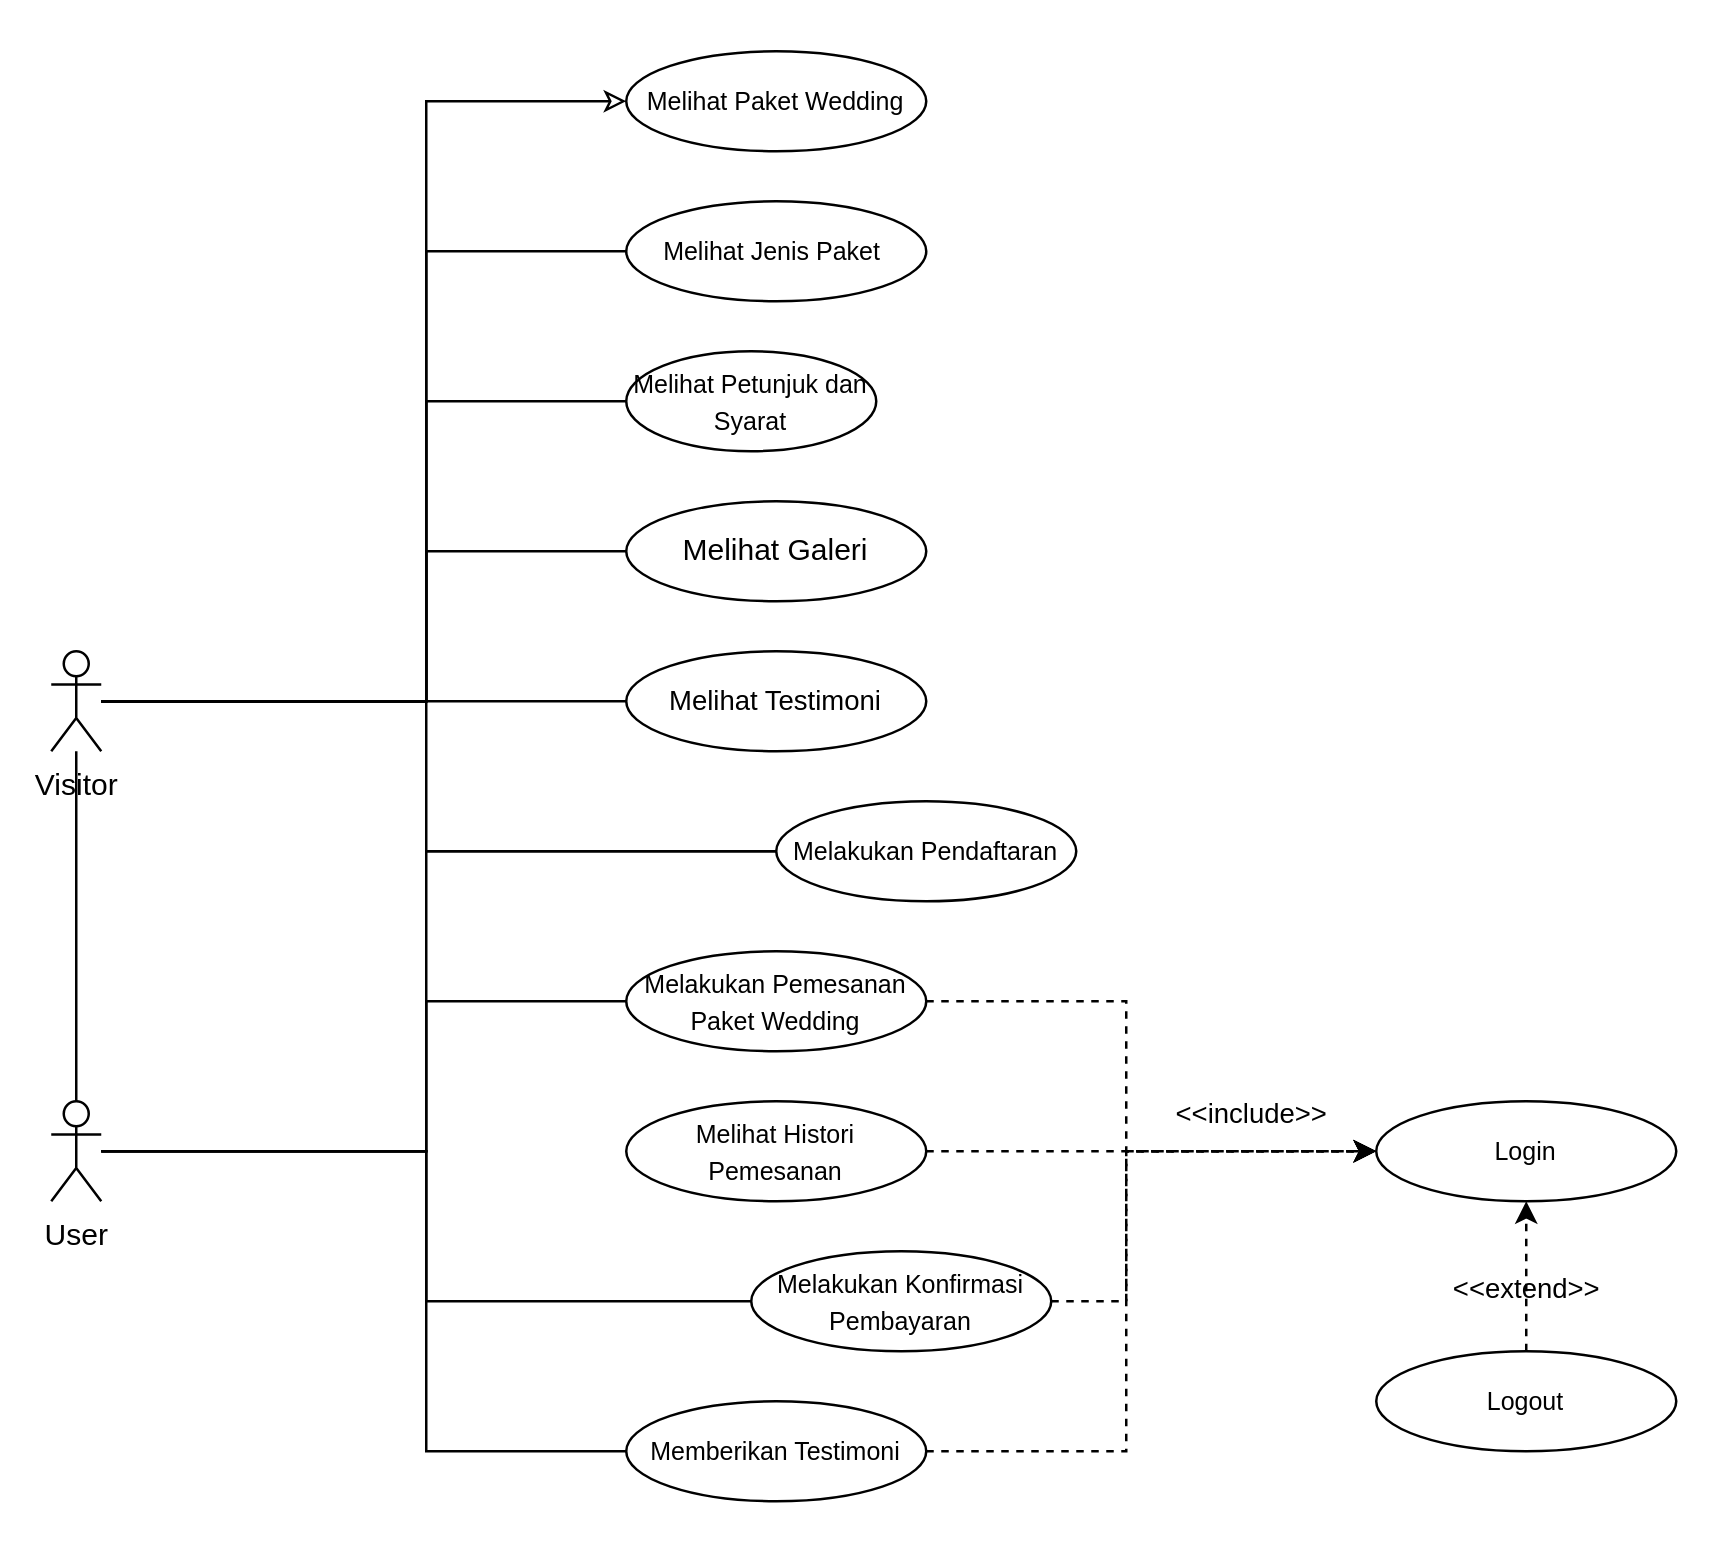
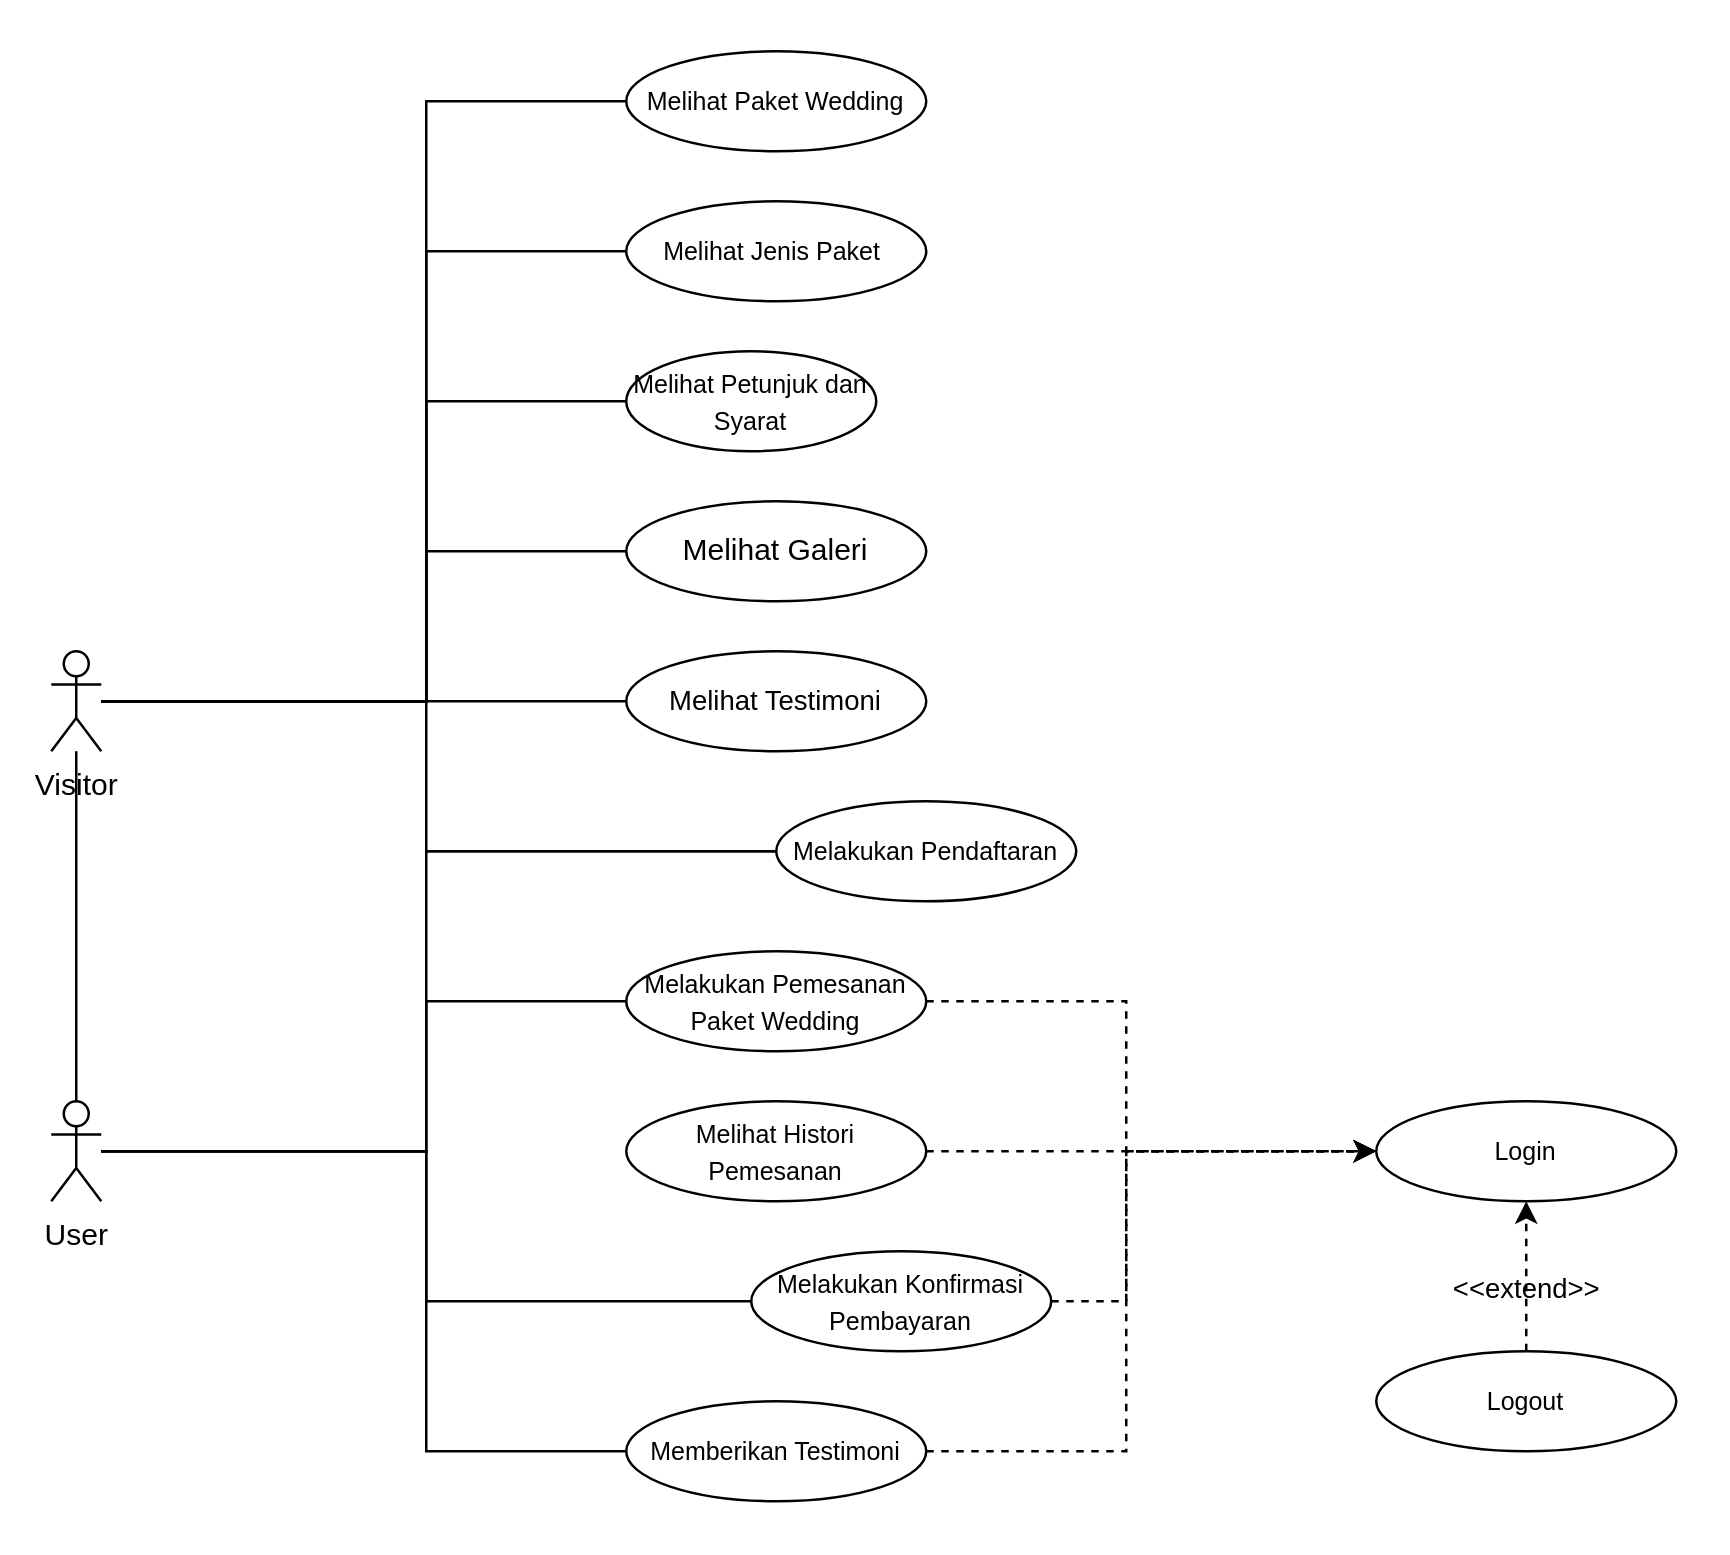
- <mxCell id="2" value="" style="edgeStyle=orthogonalEdgeStyle;rounded=0;orthogonalLoop=1;jettySize=auto;html=1;entryX=0;entryY=0.5;entryDx=0;entryDy=0;endArrow=classic;endFill=0;" parent="1" source="3" target="4" edge="1"><mxGeometry relative="1" as="geometry"><mxPoint x="130" y="280" as="targetPoint" /><Array as="points"><mxPoint x="170" y="280" /><mxPoint x="170" y="40" /></Array></mxGeometry></mxCell>
+ <mxCell id="2" value="" style="edgeStyle=orthogonalEdgeStyle;rounded=0;orthogonalLoop=1;jettySize=auto;html=1;entryX=0;entryY=0.5;entryDx=0;entryDy=0;endArrow=none;endFill=0;" parent="1" source="3" target="4" edge="1"><mxGeometry relative="1" as="geometry"><mxPoint x="130" y="280" as="targetPoint" /><Array as="points"><mxPoint x="170" y="280" /><mxPoint x="170" y="40" /></Array></mxGeometry></mxCell>
- <mxCell id="24" value="&lt;font style=&quot;font-size: 11px;&quot;&gt;&amp;lt;&amp;lt;include&amp;gt;&amp;gt;&lt;/font&gt;" style="text;html=1;align=center;verticalAlign=middle;resizable=0;points=[];autosize=1;strokeColor=none;fillColor=none;" parent="1" vertex="1"><mxGeometry x="460" y="430" width="80" height="30" as="geometry" /></mxCell>
